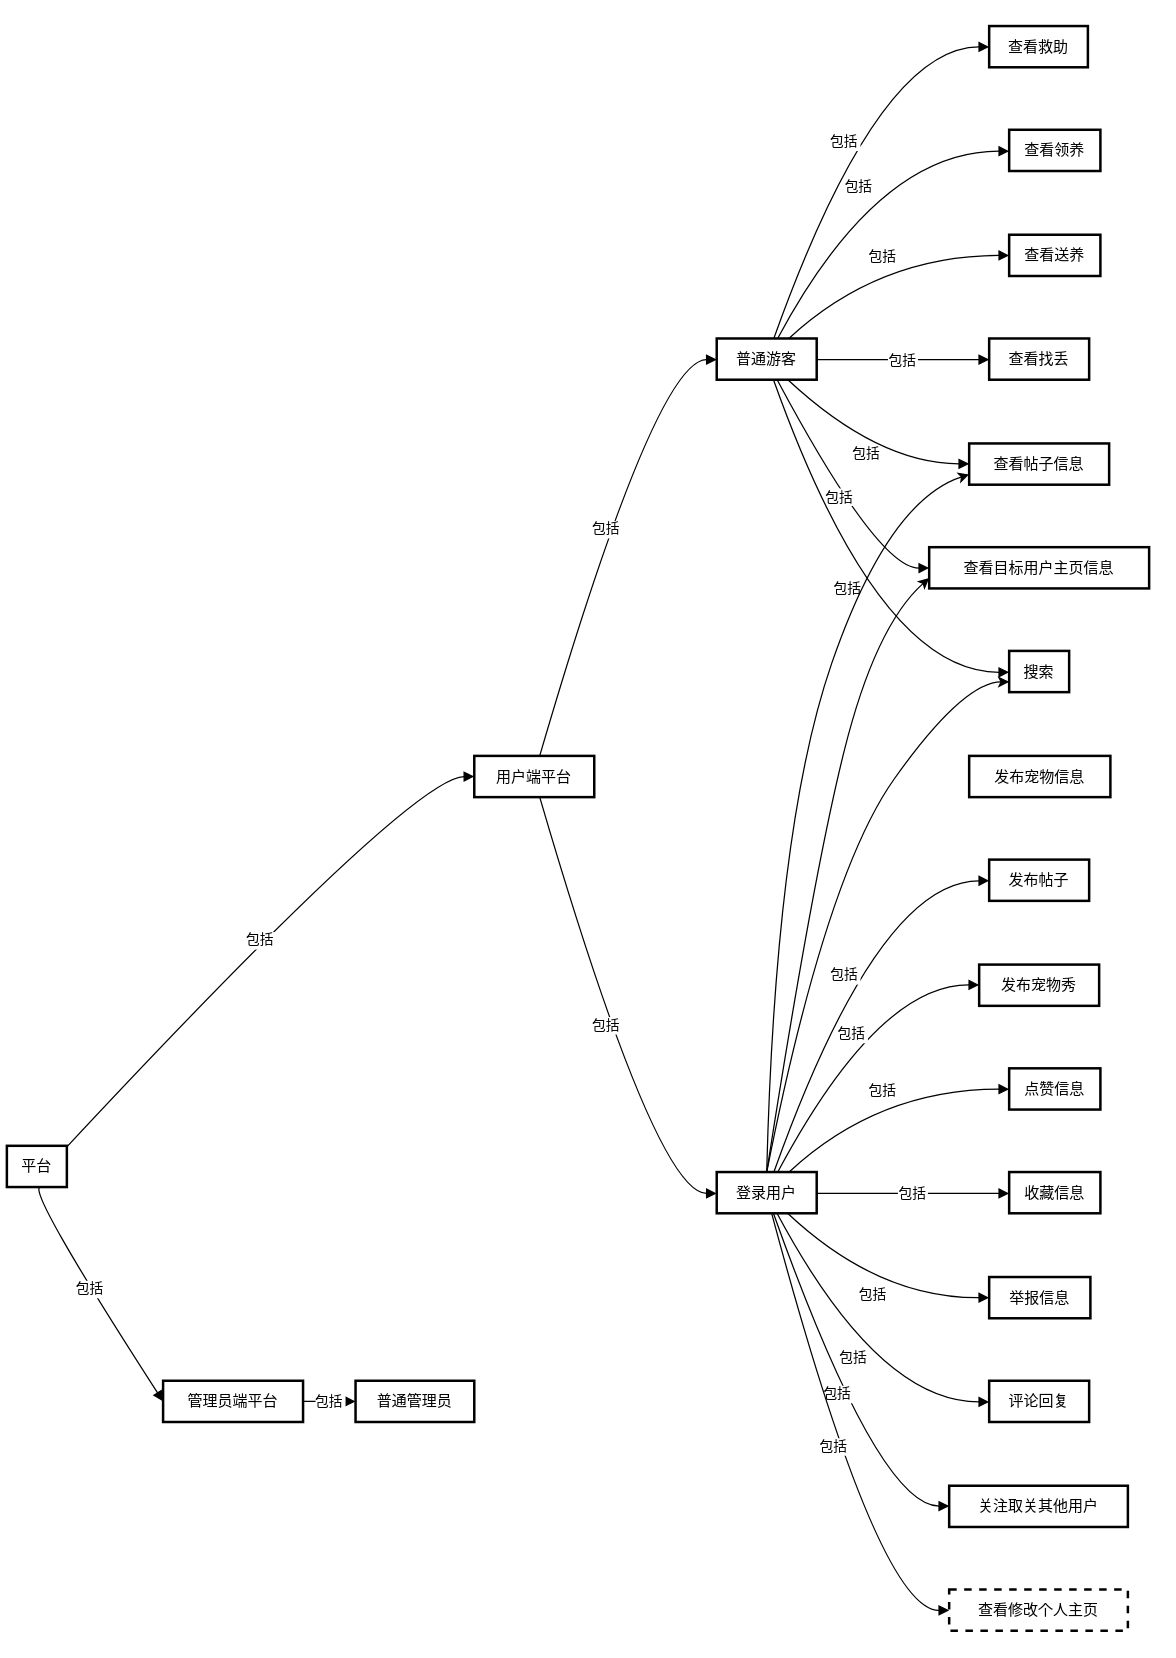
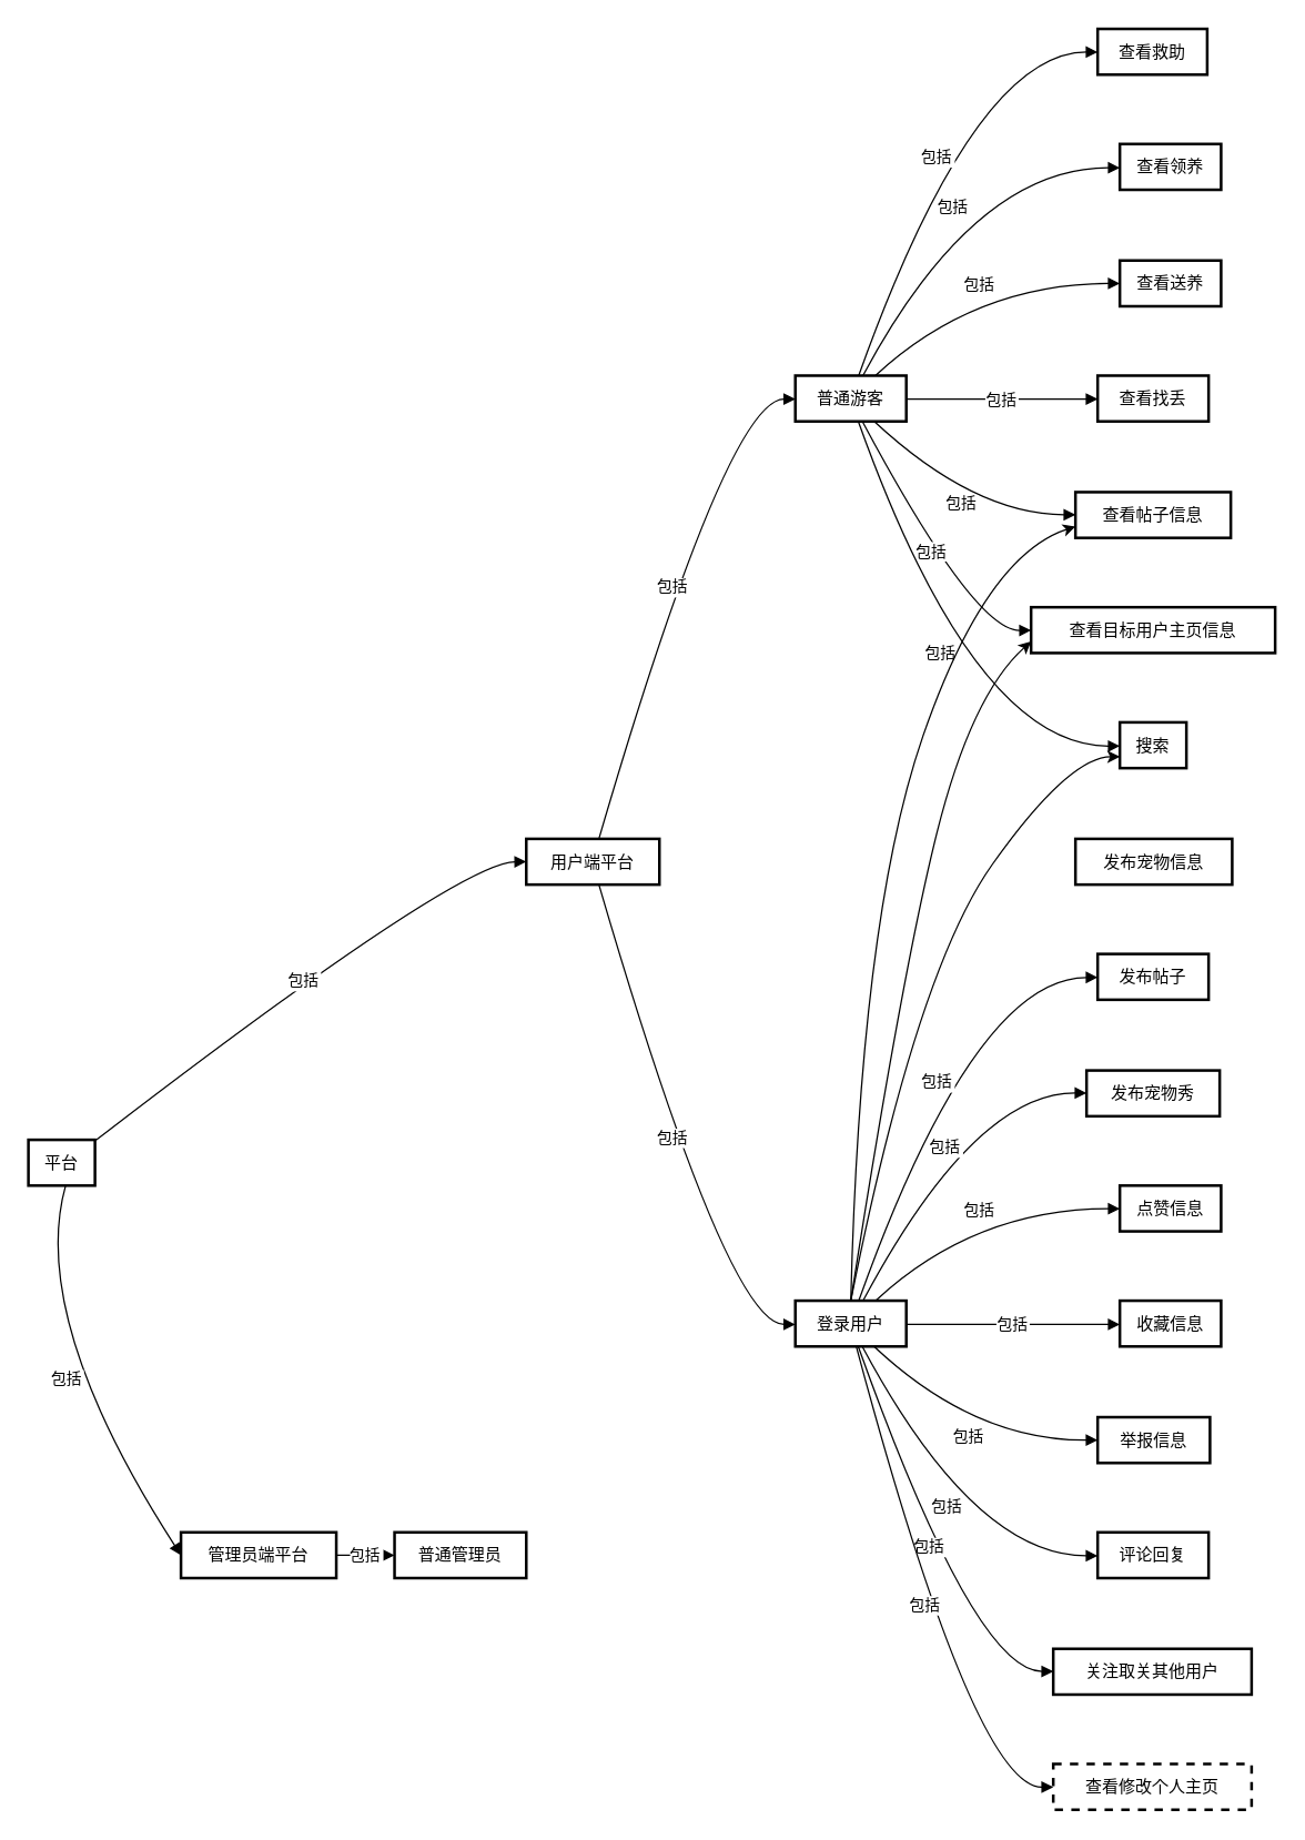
- <mxCell id="2" value="平台" style="whiteSpace=wrap;strokeWidth=2;" parent="1" vertex="1"><mxGeometry x="5" y="916" width="48" height="33" as="geometry" /></mxCell>
+ <mxCell id="2" value="平台" style="whiteSpace=wrap;strokeWidth=2;" parent="1" vertex="1"><mxGeometry x="20" y="821" width="48" height="33" as="geometry" /></mxCell>
